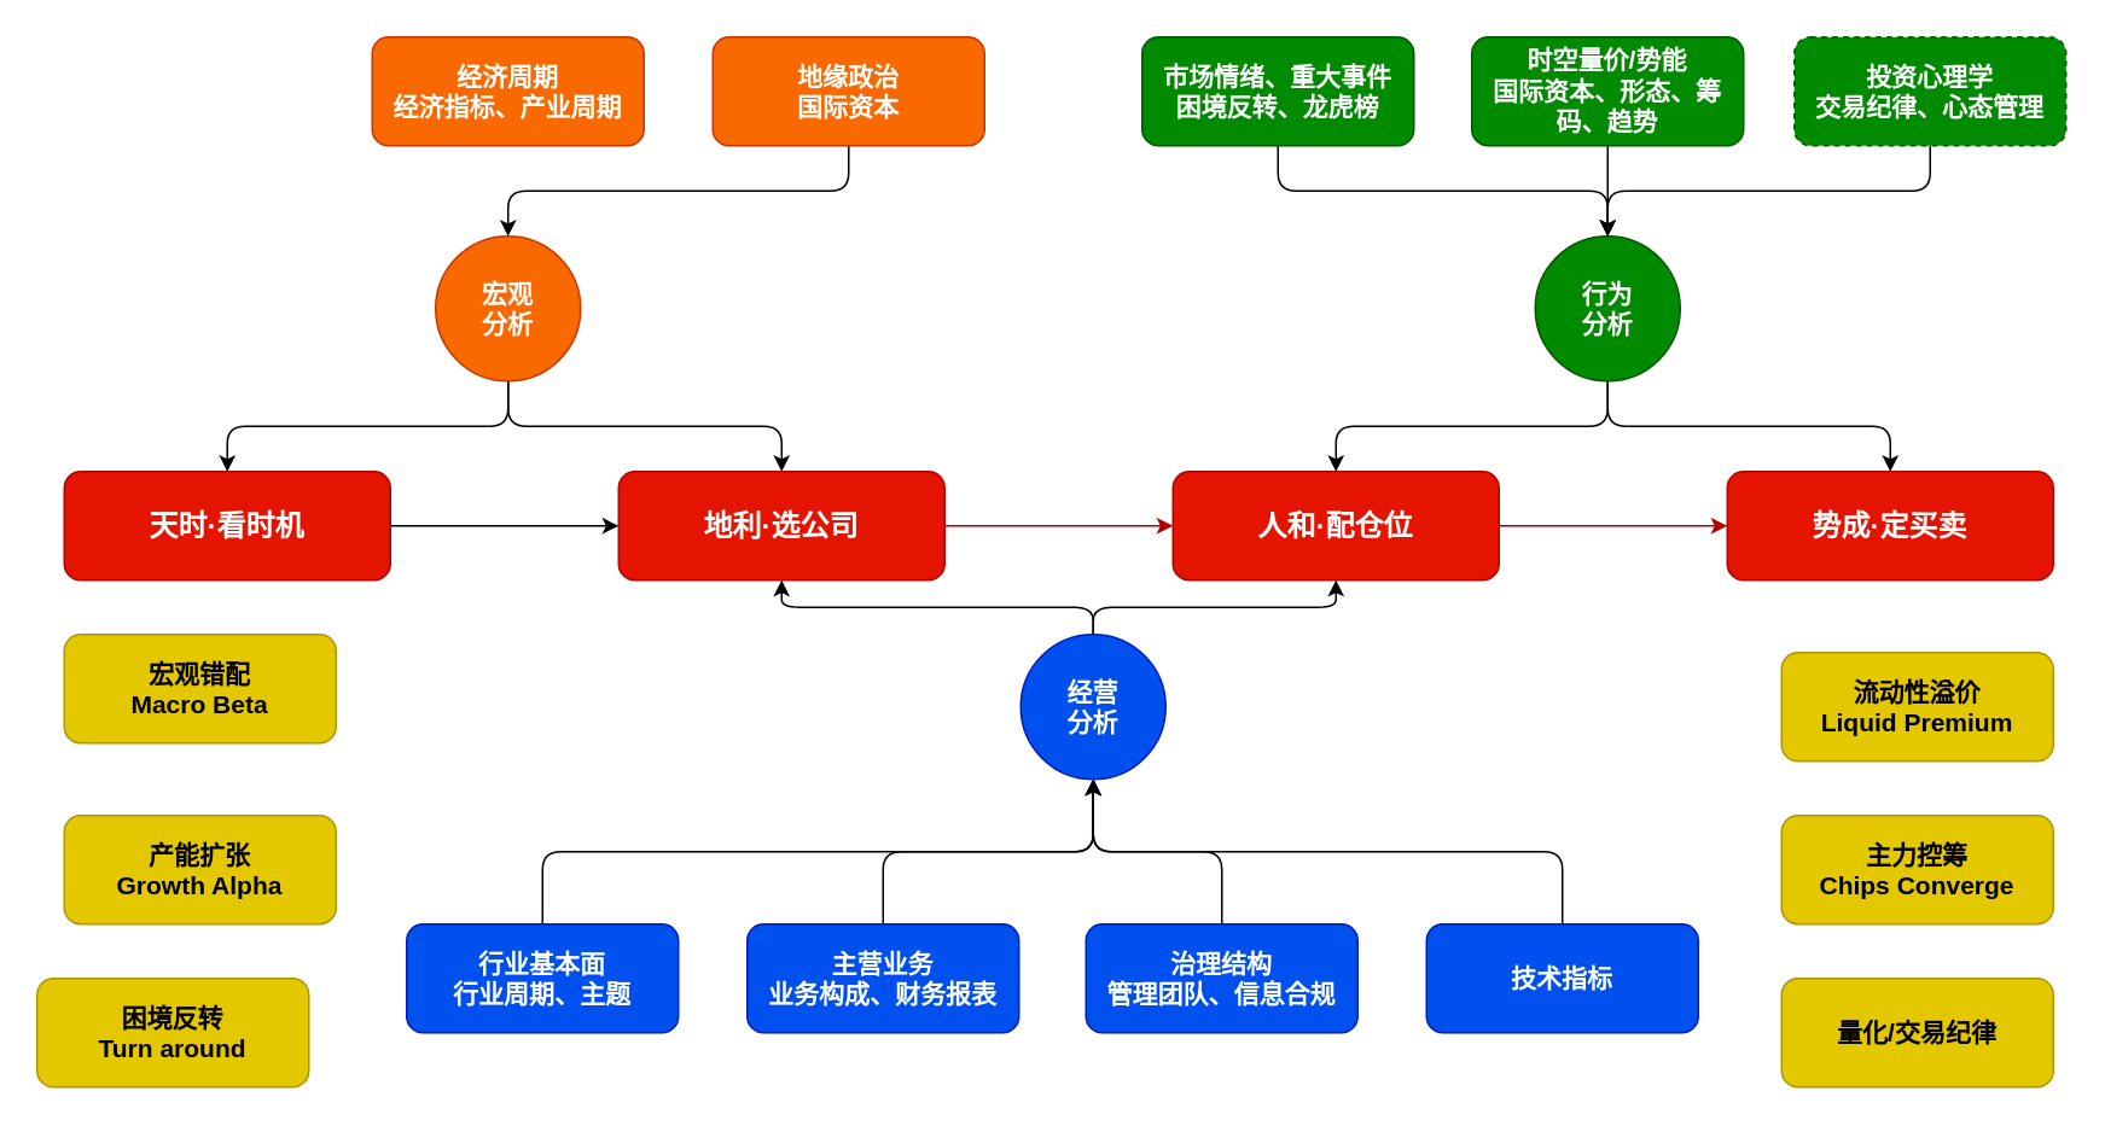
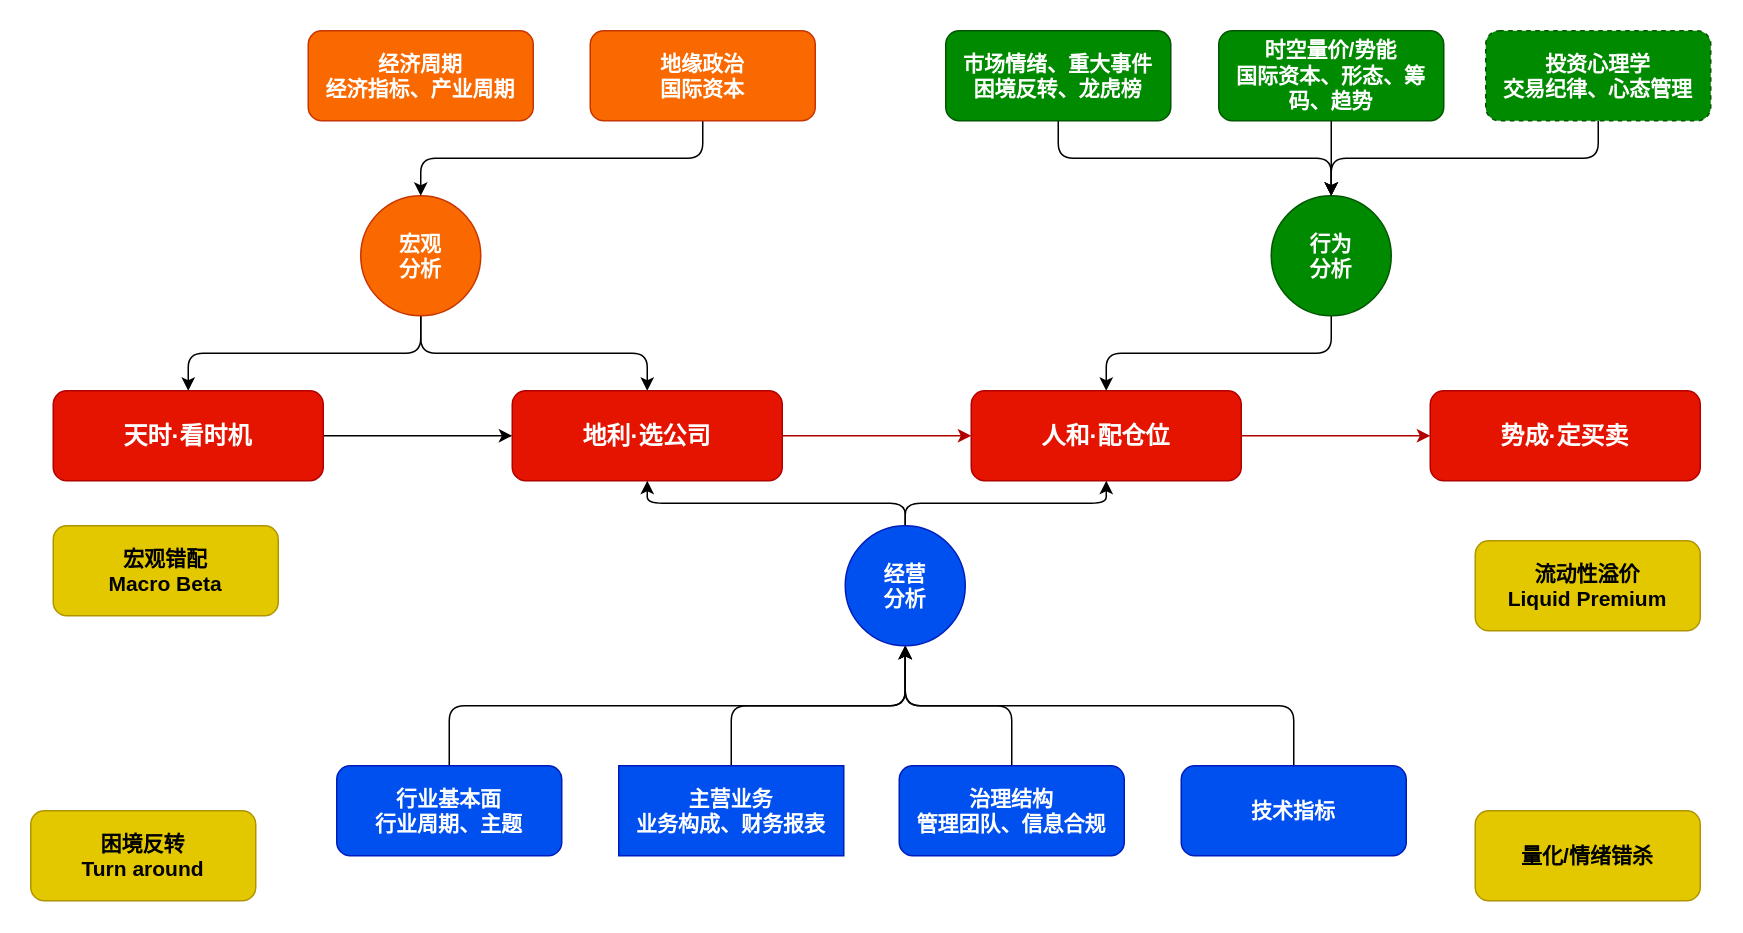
- <mxCell id="25" style="edgeStyle=orthogonalEdgeStyle;html=1;exitX=0.5;exitY=1;exitDx=0;exitDy=0;entryX=0.5;entryY=0;entryDx=0;entryDy=0;fontStyle=1" parent="1" source="26" target="8" edge="1"><mxGeometry relative="1" as="geometry" /></mxCell>
- <mxCell id="35" value="产能扩张&lt;br&gt;Growth Alpha" style="rounded=1;whiteSpace=wrap;html=1;fontSize=14;fillColor=#e3c800;fontColor=#000000;strokeColor=#B09500;fontStyle=1" parent="1" vertex="1"><mxGeometry x="35" y="450" width="150" height="60" as="geometry" /></mxCell>
- <mxCell id="37" value="主力控筹&lt;div&gt;Chips Converge&lt;/div&gt;" style="rounded=1;whiteSpace=wrap;html=1;fontSize=14;fillColor=#e3c800;fontColor=#000000;strokeColor=#B09500;fontStyle=1" parent="1" vertex="1"><mxGeometry x="983" y="450" width="150" height="60" as="geometry" /></mxCell>
- <mxCell id="12" value="&lt;span style=&quot;color: rgb(255, 255, 255);&quot;&gt;主营业务&lt;/span&gt;&lt;br&gt;&lt;span style=&quot;color: rgb(255, 255, 255);&quot;&gt;业务构成、财务报表&lt;/span&gt;" style="rounded=1;whiteSpace=wrap;html=1;fontSize=14;fillColor=#0050ef;fontColor=#ffffff;strokeColor=#001DBC;fontStyle=1" parent="1" vertex="1"><mxGeometry x="412" y="510" width="150" height="60" as="geometry" /></mxCell>
+ <mxCell id="12" value="&lt;span style=&quot;color: rgb(255, 255, 255);&quot;&gt;主营业务&lt;/span&gt;&lt;br&gt;&lt;span style=&quot;color: rgb(255, 255, 255);&quot;&gt;业务构成、财务报表&lt;/span&gt;" style="whiteSpace=wrap;html=1;fontSize=14;fillColor=#0050ef;fontColor=#ffffff;strokeColor=#001DBC;fontStyle=1;rounded=0;" parent="1" vertex="1"><mxGeometry x="412" y="510" width="150" height="60" as="geometry" /></mxCell>
- <mxCell id="38" value="量化/交易纪律" style="rounded=1;whiteSpace=wrap;html=1;fontSize=14;fillColor=#e3c800;fontColor=#000000;strokeColor=#B09500;fontStyle=1" parent="1" vertex="1"><mxGeometry x="983" y="540" width="150" height="60" as="geometry" /></mxCell>
+ <mxCell id="38" value="量化/情绪错杀" style="rounded=1;whiteSpace=wrap;html=1;fontSize=14;fillColor=#e3c800;fontColor=#000000;strokeColor=#B09500;fontStyle=1" parent="1" vertex="1"><mxGeometry x="983" y="540" width="150" height="60" as="geometry" /></mxCell>
